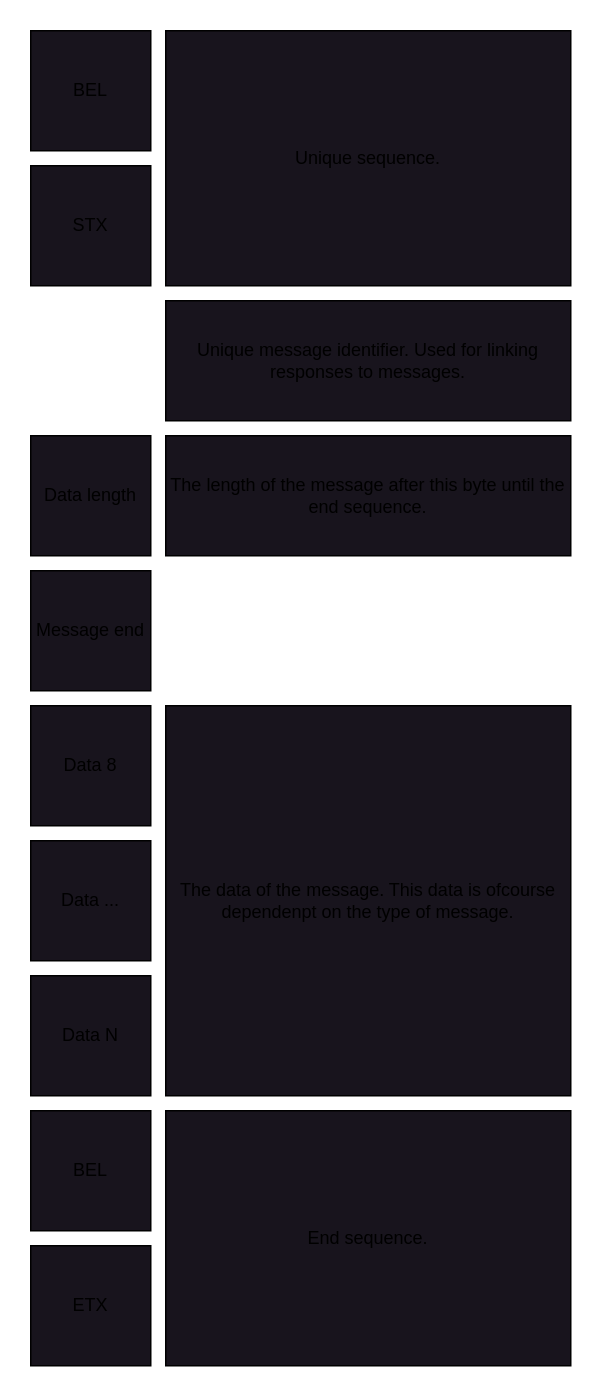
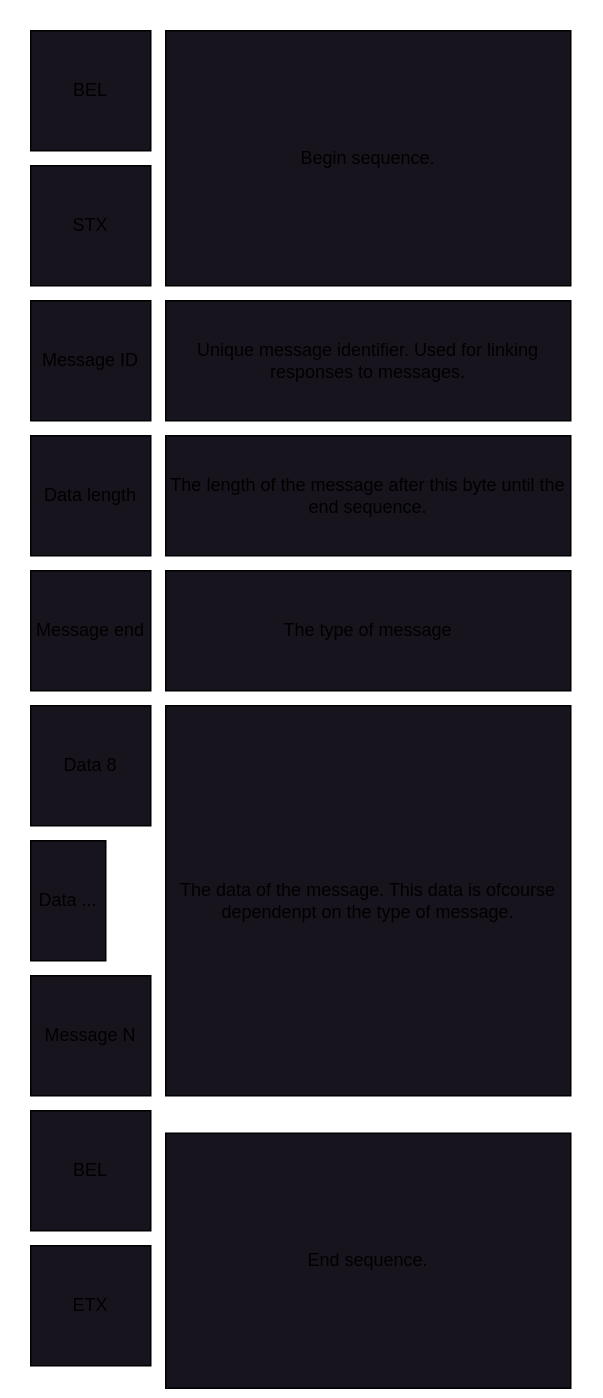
- <mxCell id="4" value="Unique sequence." style="rounded=0;whiteSpace=wrap;html=1;fillColor=#18141D;" parent="1" vertex="1"><mxGeometry x="110" y="20" width="270" height="170" as="geometry" /></mxCell>
+ <mxCell id="4" value="Begin sequence." style="rounded=0;whiteSpace=wrap;html=1;fillColor=#18141D;" parent="1" vertex="1"><mxGeometry x="110" y="20" width="270" height="170" as="geometry" /></mxCell>
+ <mxCell id="5" value="Message ID" style="whiteSpace=wrap;html=1;aspect=fixed;fillColor=#18141D;" parent="1" vertex="1"><mxGeometry x="20" y="200" width="80" height="80" as="geometry" /></mxCell>
+ <mxCell id="10" value="The type of message" style="rounded=0;whiteSpace=wrap;html=1;fillColor=#18141D;" parent="1" vertex="1"><mxGeometry x="110" y="380" width="270" height="80" as="geometry" /></mxCell>
- <mxCell id="12" value="Data ..." style="whiteSpace=wrap;html=1;aspect=fixed;fillColor=#18141D;" parent="1" vertex="1"><mxGeometry x="20" y="560" width="80" height="80" as="geometry" /></mxCell>
+ <mxCell id="12" value="Data ..." style="whiteSpace=wrap;html=1;aspect=fixed;fillColor=#18141D;" parent="1" vertex="1"><mxGeometry x="20" y="560" width="50" height="80" as="geometry" /></mxCell>
- <mxCell id="13" value="Data N" style="whiteSpace=wrap;html=1;aspect=fixed;fillColor=#18141D;" parent="1" vertex="1"><mxGeometry x="20" y="650" width="80" height="80" as="geometry" /></mxCell>
+ <mxCell id="13" value="Message N" style="whiteSpace=wrap;html=1;aspect=fixed;fillColor=#18141D;" parent="1" vertex="1"><mxGeometry x="20" y="650" width="80" height="80" as="geometry" /></mxCell>
- <mxCell id="17" value="End sequence." style="rounded=0;whiteSpace=wrap;html=1;fillColor=#18141D;" vertex="1" parent="1"><mxGeometry x="110" y="740" width="270" height="170" as="geometry" /></mxCell>
+ <mxCell id="17" value="End sequence." style="rounded=0;whiteSpace=wrap;html=1;fillColor=#18141D;" vertex="1" parent="1"><mxGeometry x="110" y="755" width="270" height="170" as="geometry" /></mxCell>
